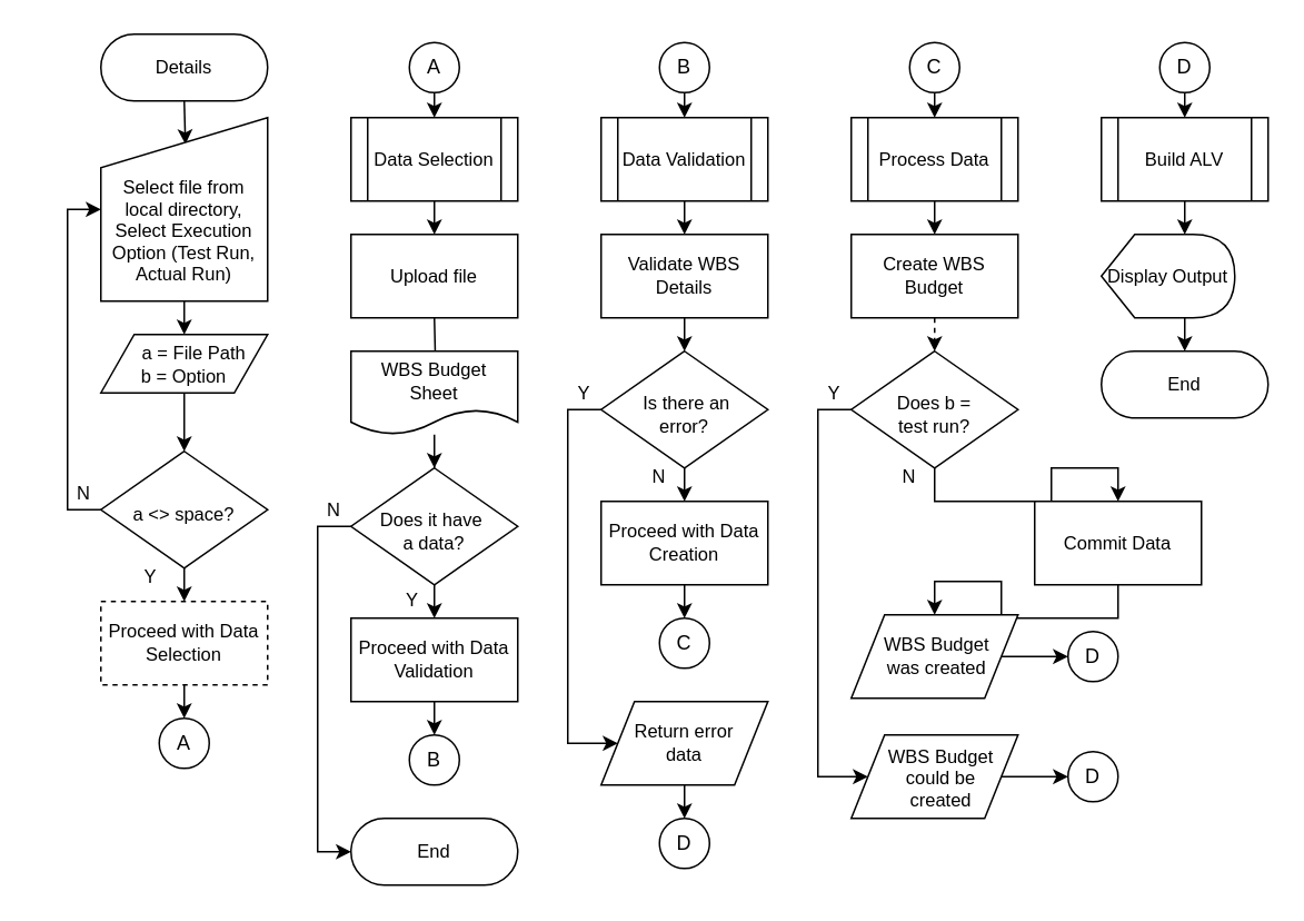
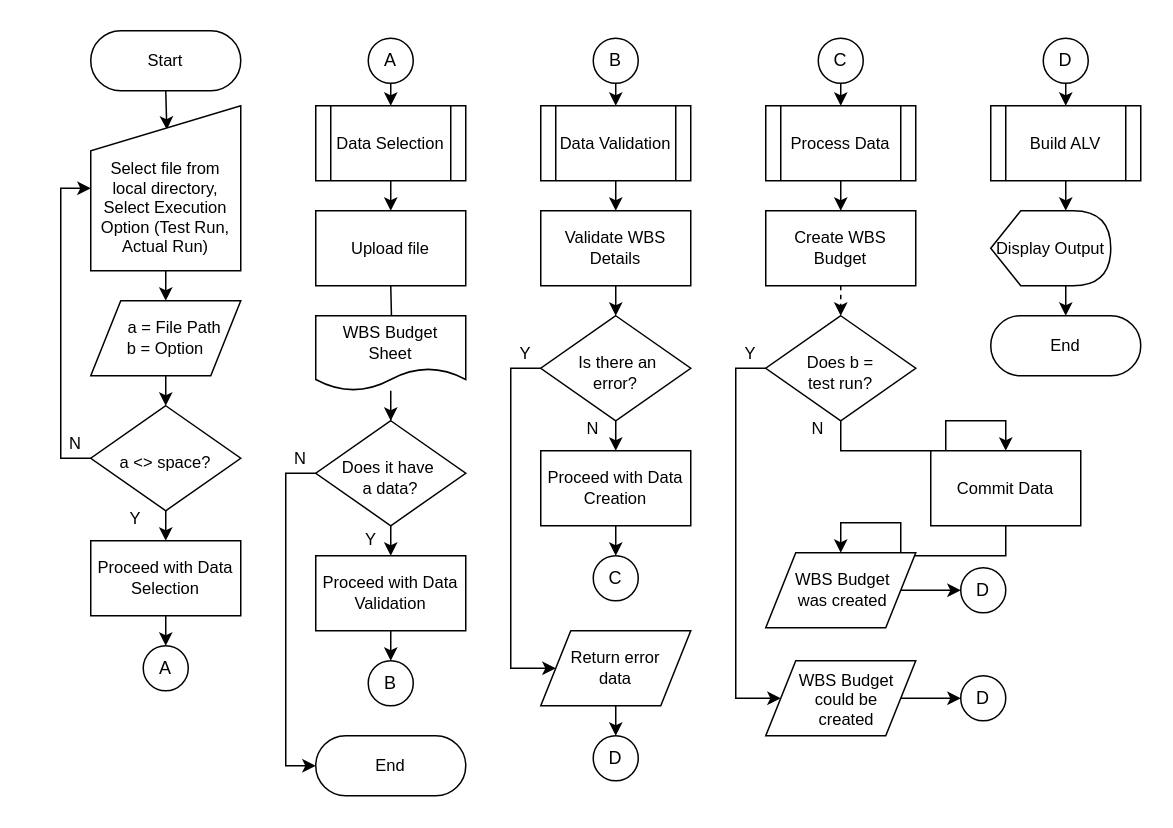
- <mxCell id="3" value="Details" style="html=1;dashed=0;whiteSpace=wrap;shape=mxgraph.dfd.start;fontSize=11;" vertex="1" parent="1"><mxGeometry x="60" y="20" width="100" height="40" as="geometry" /></mxCell>
+ <mxCell id="3" value="Start" style="html=1;dashed=0;whiteSpace=wrap;shape=mxgraph.dfd.start;fontSize=11;" vertex="1" parent="1"><mxGeometry x="60" y="20" width="100" height="40" as="geometry" /></mxCell>
- <mxCell id="19" value="&amp;nbsp; &amp;nbsp; a = File Path&lt;br&gt;b = Option" style="shape=parallelogram;perimeter=parallelogramPerimeter;whiteSpace=wrap;html=1;fixedSize=1;fontSize=11;" vertex="1" parent="1"><mxGeometry x="60" y="200" width="100" height="35" as="geometry" /></mxCell>
+ <mxCell id="19" value="&amp;nbsp; &amp;nbsp; a = File Path&lt;br&gt;b = Option" style="shape=parallelogram;perimeter=parallelogramPerimeter;whiteSpace=wrap;html=1;fixedSize=1;fontSize=11;" vertex="1" parent="1"><mxGeometry x="60" y="200" width="100" height="50" as="geometry" /></mxCell>
- <mxCell id="24" value="Proceed with Data Selection" style="whiteSpace=wrap;html=1;strokeWidth=1;fontSize=11;dashed=1;" vertex="1" parent="1"><mxGeometry x="60" y="360" width="100" height="50" as="geometry" /></mxCell>
+ <mxCell id="24" value="Proceed with Data Selection" style="whiteSpace=wrap;html=1;strokeWidth=1;fontSize=11;" vertex="1" parent="1"><mxGeometry x="60" y="360" width="100" height="50" as="geometry" /></mxCell>
